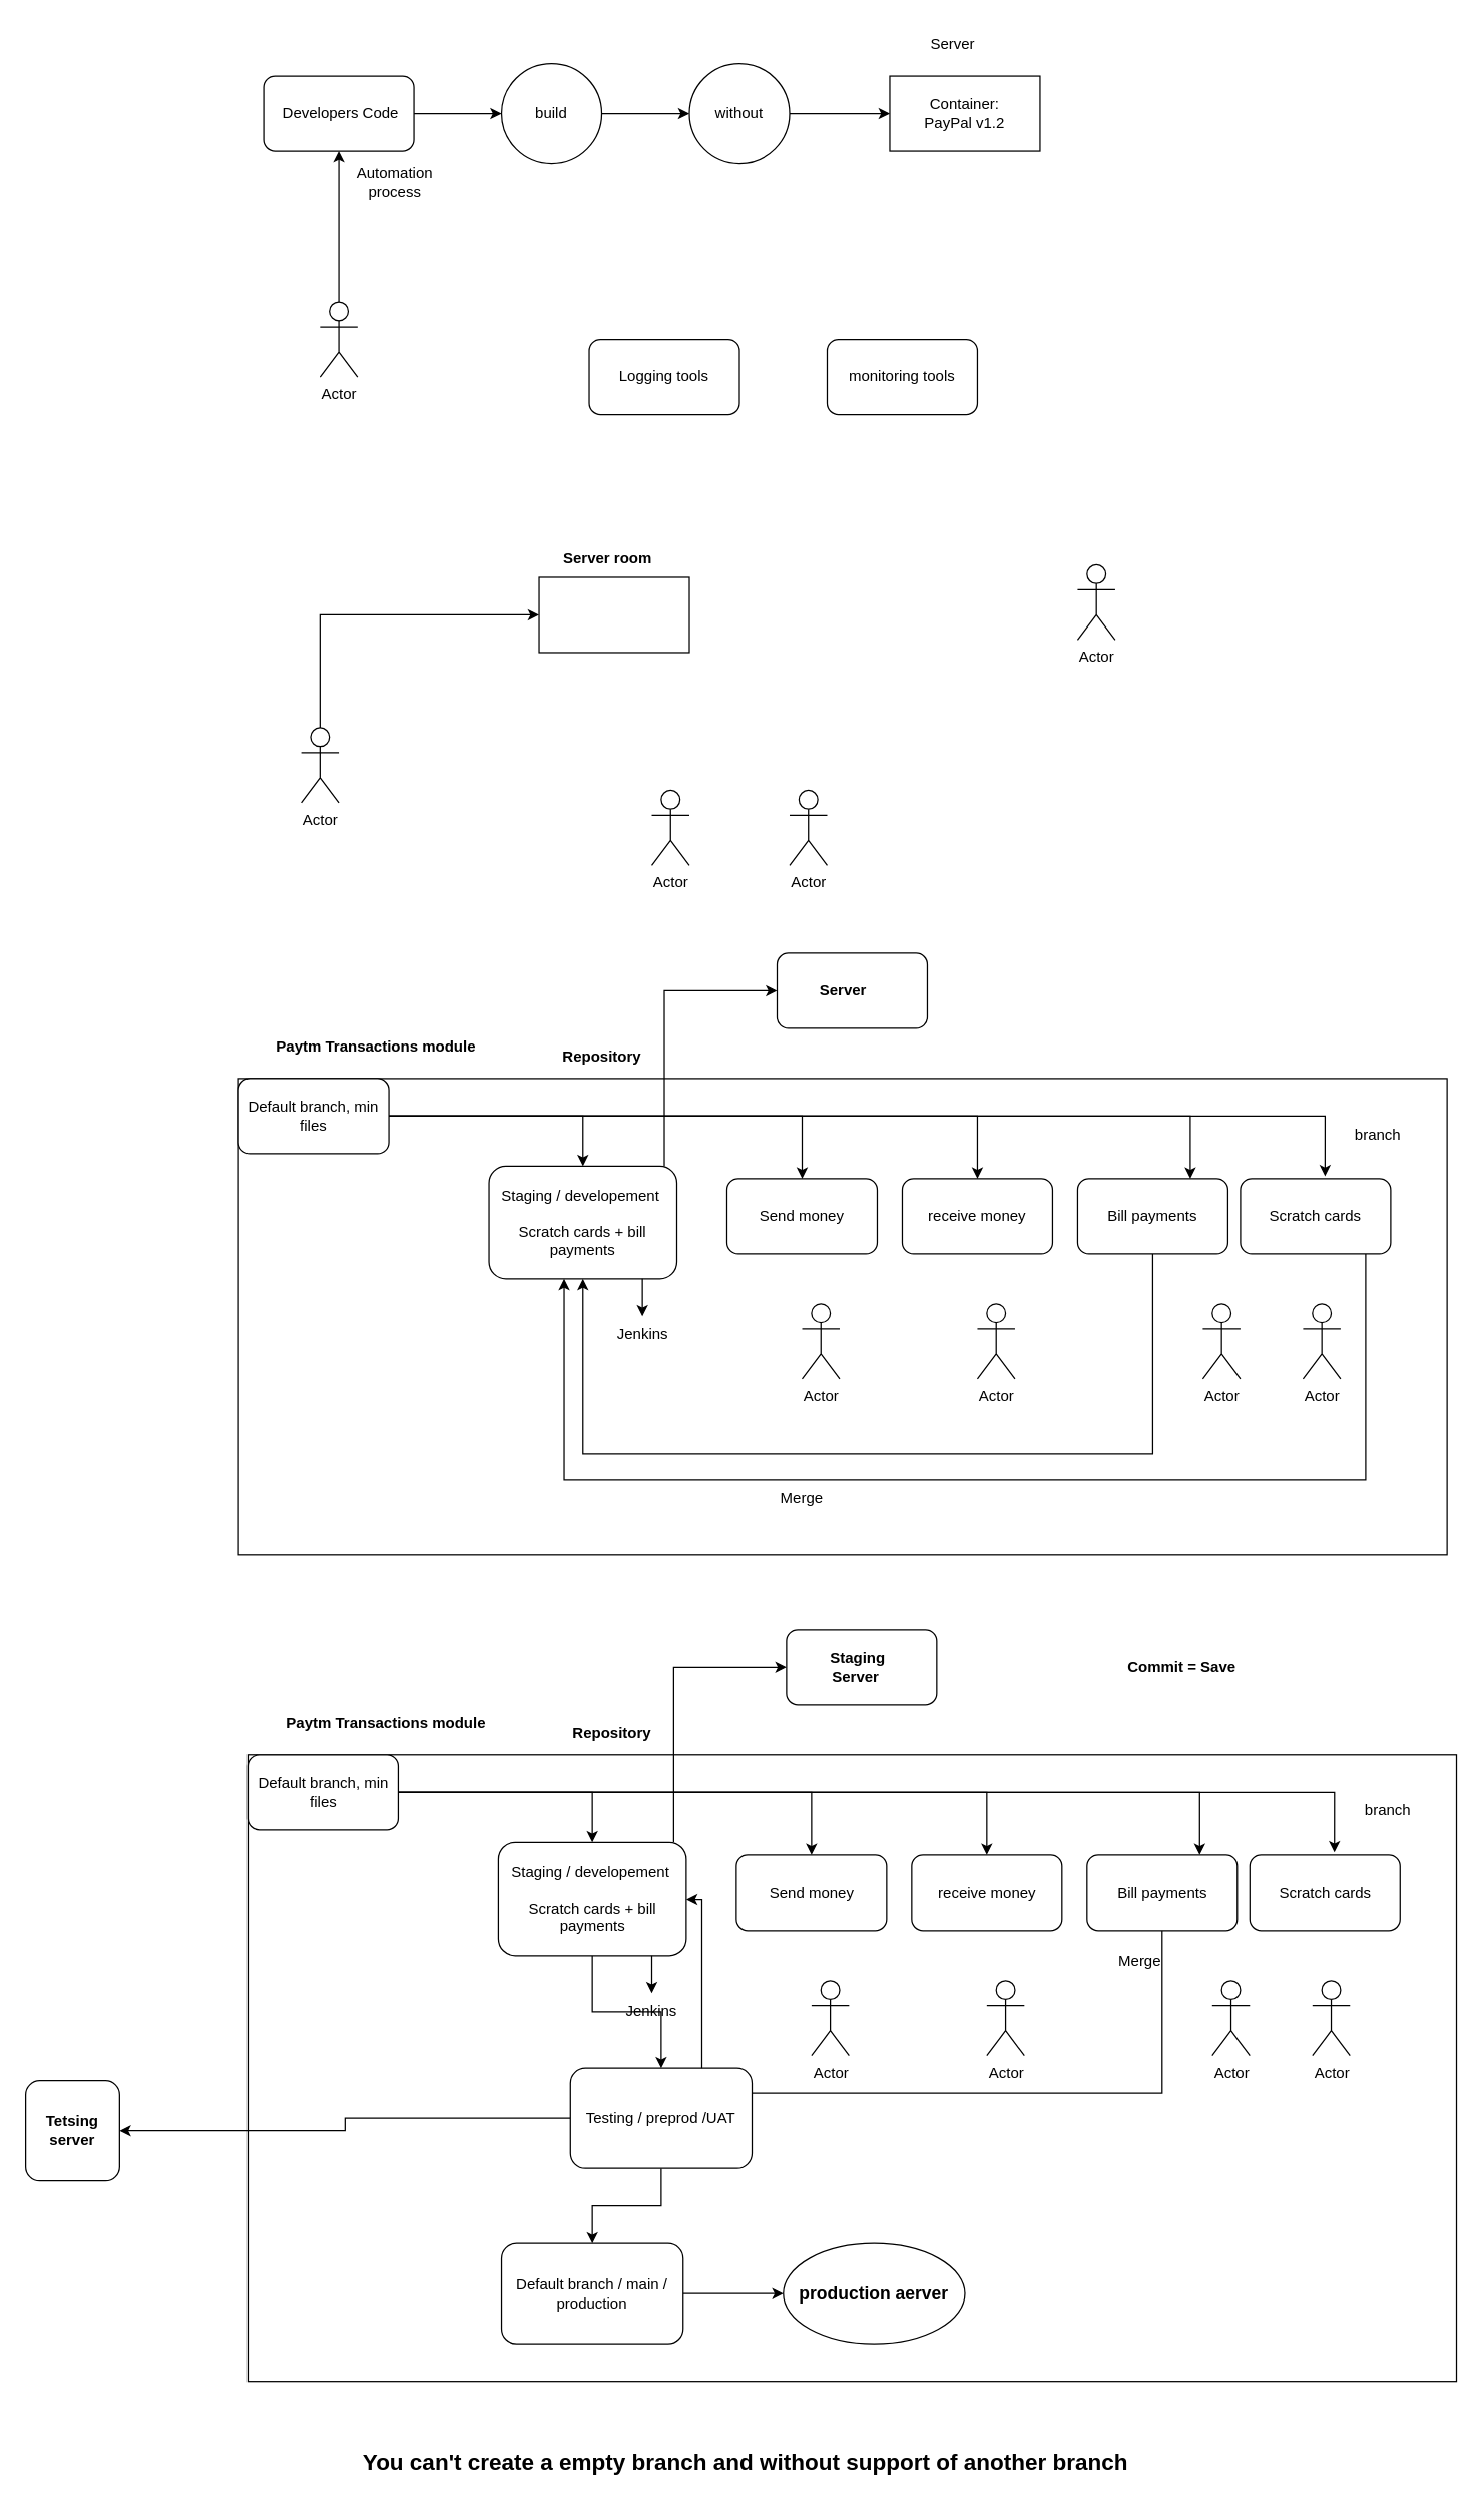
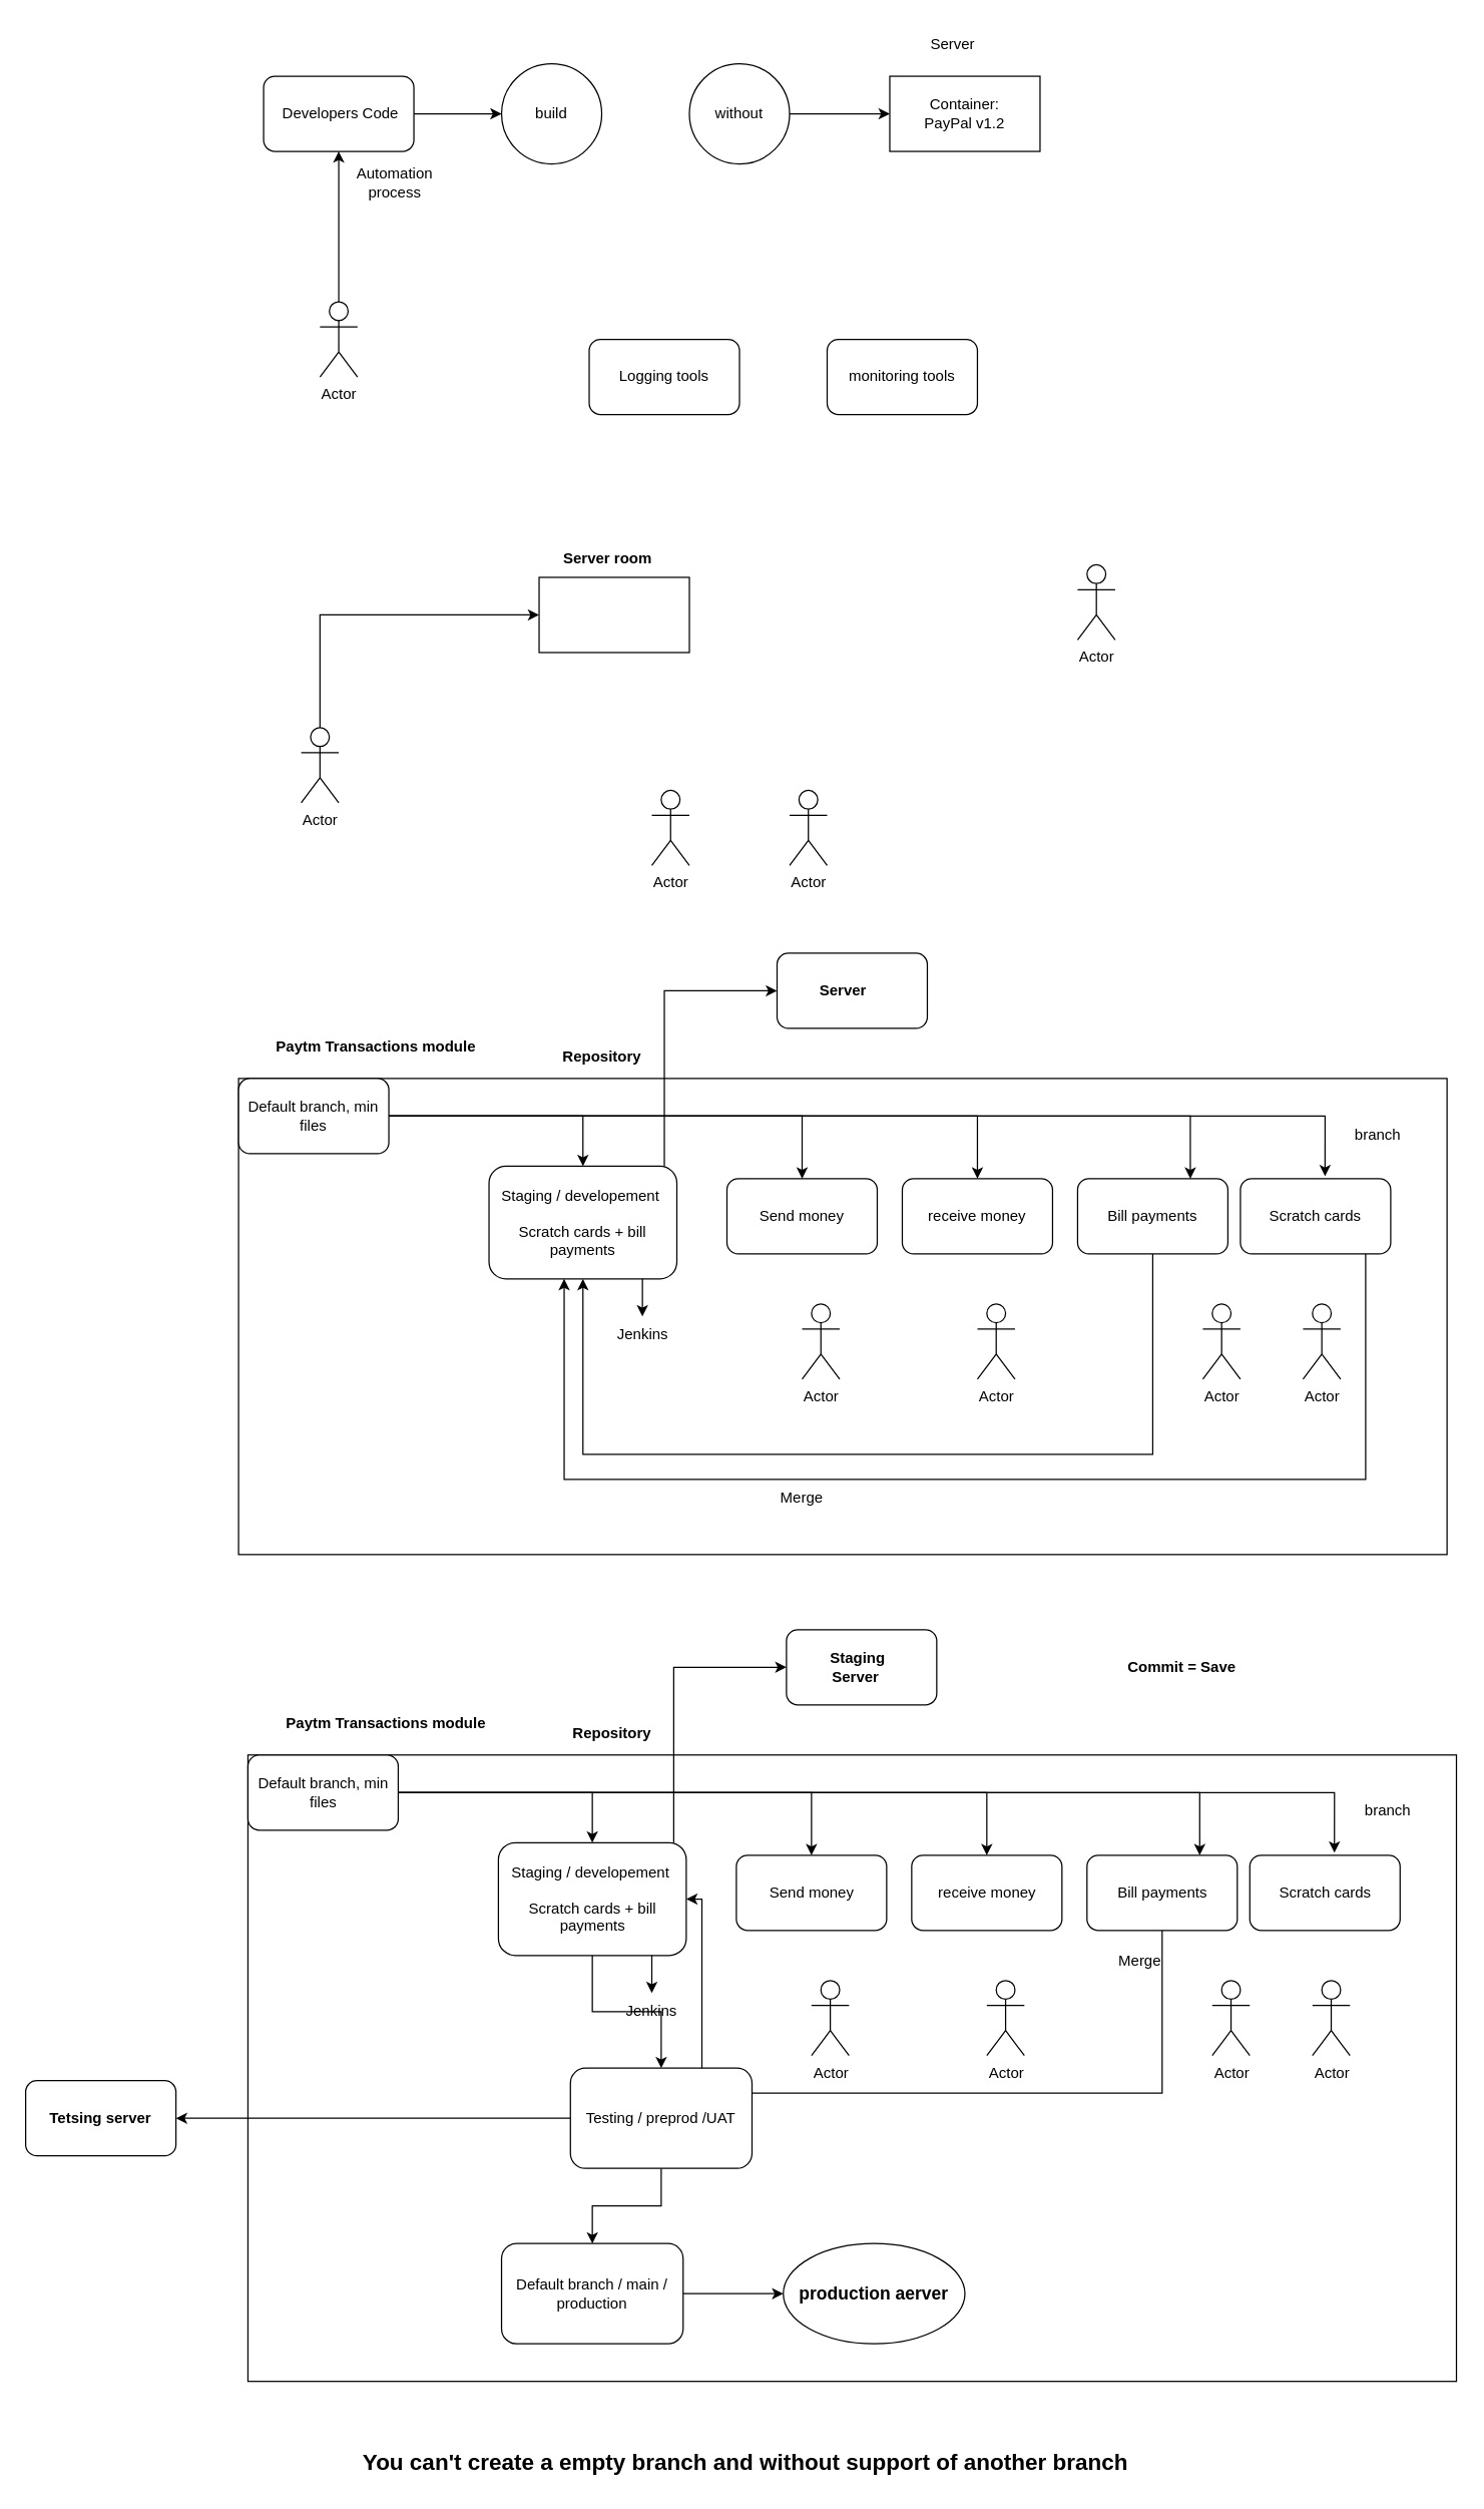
- <mxCell id="3" value="" style="edgeStyle=orthogonalEdgeStyle;rounded=0;orthogonalLoop=1;jettySize=auto;html=1;" parent="1" source="4" target="6" edge="1"><mxGeometry relative="1" as="geometry" /></mxCell>
- <mxCell id="81" value="&lt;b&gt;Tetsing server&lt;/b&gt;" style="whiteSpace=wrap;html=1;rounded=1;" parent="1" vertex="1"><mxGeometry x="20" y="1660" width="75" height="80" as="geometry" /></mxCell>
+ <mxCell id="81" value="&lt;b&gt;Tetsing server&lt;/b&gt;" style="whiteSpace=wrap;html=1;rounded=1;" parent="1" vertex="1"><mxGeometry x="20" y="1660" width="120" height="60" as="geometry" /></mxCell>
